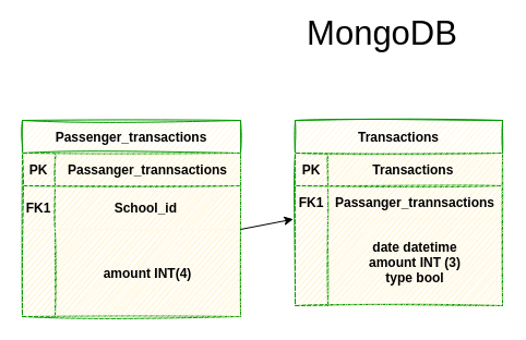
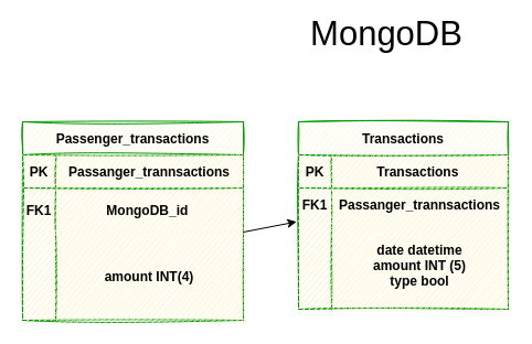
- <mxCell id="8" value="School_id " style="shape=partialRectangle;overflow=hidden;connectable=0;top=0;left=0;bottom=0;right=0;align=center;sketch=1;fillColor=#fff2cc;fontStyle=1;startSize=30;strokeWidth=1;strokeColor=#009900;" vertex="1" parent="6"><mxGeometry x="30" width="170" height="40" as="geometry" /></mxCell>
+ <mxCell id="8" value="MongoDB_id " style="shape=partialRectangle;overflow=hidden;connectable=0;top=0;left=0;bottom=0;right=0;align=center;sketch=1;fillColor=#fff2cc;fontStyle=1;startSize=30;strokeWidth=1;strokeColor=#009900;" vertex="1" parent="6"><mxGeometry x="30" width="170" height="40" as="geometry" /></mxCell>
- <mxCell id="21" value="date datetime&#10;amount INT (3)&#10;type bool" style="shape=partialRectangle;overflow=hidden;connectable=0;top=0;left=0;bottom=0;right=0;align=center;fontStyle=1;startSize=30;sketch=1;fillColor=#fff2cc;strokeWidth=1;perimeterSpacing=0;strokeColor=#009900;" vertex="1" parent="19"><mxGeometry x="30" width="160" height="80" as="geometry" /></mxCell>
+ <mxCell id="21" value="date datetime&#10;amount INT (5)&#10;type bool" style="shape=partialRectangle;overflow=hidden;connectable=0;top=0;left=0;bottom=0;right=0;align=center;fontStyle=1;startSize=30;sketch=1;fillColor=#fff2cc;strokeWidth=1;perimeterSpacing=0;strokeColor=#009900;" vertex="1" parent="19"><mxGeometry x="30" width="160" height="80" as="geometry" /></mxCell>
